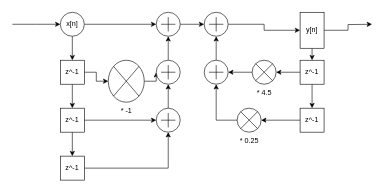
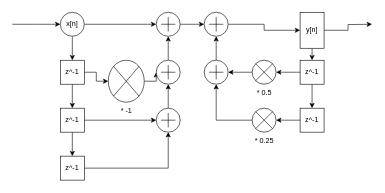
- <mxCell id="26" value="* 4.5" style="verticalLabelPosition=bottom;shadow=0;dashed=0;align=center;html=1;verticalAlign=top;shape=mxgraph.electrical.abstract.multiplier;" vertex="1" parent="1"><mxGeometry x="420" y="100" width="40" height="40" as="geometry" /></mxCell>
+ <mxCell id="26" value="* 0.5" style="verticalLabelPosition=bottom;shadow=0;dashed=0;align=center;html=1;verticalAlign=top;shape=mxgraph.electrical.abstract.multiplier;" vertex="1" parent="1"><mxGeometry x="420" y="100" width="40" height="40" as="geometry" /></mxCell>
- <mxCell id="35" value="* 0.25" style="verticalLabelPosition=bottom;shadow=0;dashed=0;align=center;html=1;verticalAlign=top;shape=mxgraph.electrical.abstract.multiplier;" vertex="1" parent="1"><mxGeometry x="395" y="180" width="40" height="40" as="geometry" /></mxCell>
+ <mxCell id="35" value="* 0.25" style="verticalLabelPosition=bottom;shadow=0;dashed=0;align=center;html=1;verticalAlign=top;shape=mxgraph.electrical.abstract.multiplier;" vertex="1" parent="1"><mxGeometry x="420" y="180" width="40" height="40" as="geometry" /></mxCell>
